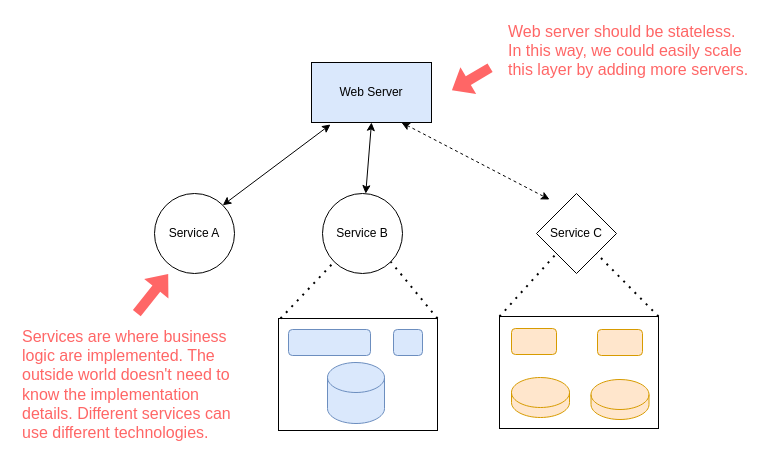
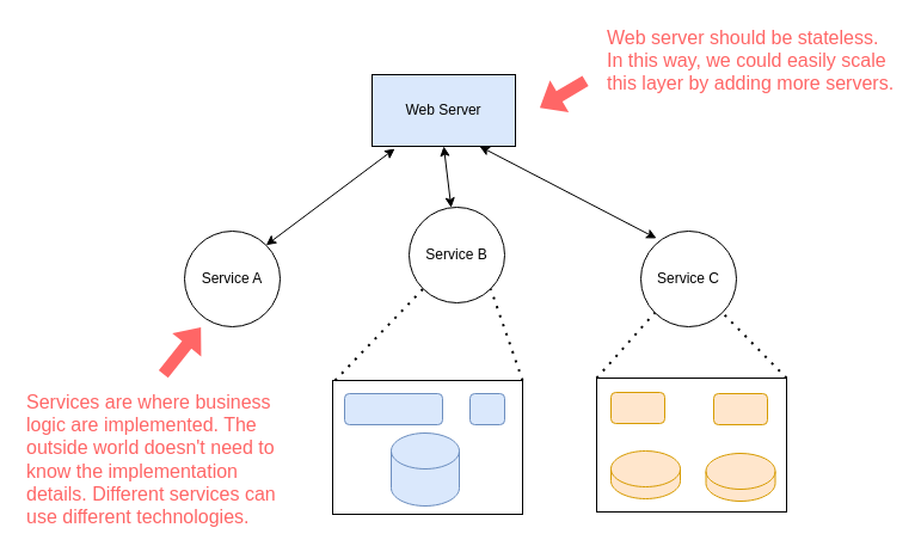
- <mxCell id="8" value="" style="endArrow=classic;html=1;entryX=0.163;entryY=0.075;entryDx=0;entryDy=0;entryPerimeter=0;exitX=0.75;exitY=1;exitDx=0;exitDy=0;startArrow=classic;startFill=1;dashed=1;" edge="1" parent="1" source="2" target="5"><mxGeometry width="50" height="50" relative="1" as="geometry"><mxPoint x="373" y="136" as="sourcePoint" /><mxPoint x="372.374" y="203.002" as="targetPoint" /></mxGeometry></mxCell>
+ <mxCell id="8" value="" style="endArrow=classic;html=1;entryX=0.163;entryY=0.075;entryDx=0;entryDy=0;entryPerimeter=0;exitX=0.75;exitY=1;exitDx=0;exitDy=0;startArrow=classic;startFill=1;" edge="1" parent="1" source="2" target="5"><mxGeometry width="50" height="50" relative="1" as="geometry"><mxPoint x="373" y="136" as="sourcePoint" /><mxPoint x="372.374" y="203.002" as="targetPoint" /></mxGeometry></mxCell>
- <mxCell id="4" value="Service B" style="ellipse;whiteSpace=wrap;html=1;aspect=fixed;" vertex="1" parent="1"><mxGeometry x="322" y="193" width="80" height="80" as="geometry" /></mxCell>
+ <mxCell id="4" value="Service B" style="ellipse;whiteSpace=wrap;html=1;aspect=fixed;" vertex="1" parent="1"><mxGeometry x="342" y="173" width="80" height="80" as="geometry" /></mxCell>
- <mxCell id="5" value="Service C" style="rhombus;whiteSpace=wrap;html=1;aspect=fixed;" vertex="1" parent="1"><mxGeometry x="536" y="193" width="80" height="80" as="geometry" /></mxCell>
+ <mxCell id="5" value="Service C" style="ellipse;whiteSpace=wrap;html=1;aspect=fixed;" vertex="1" parent="1"><mxGeometry x="536" y="193" width="80" height="80" as="geometry" /></mxCell>
